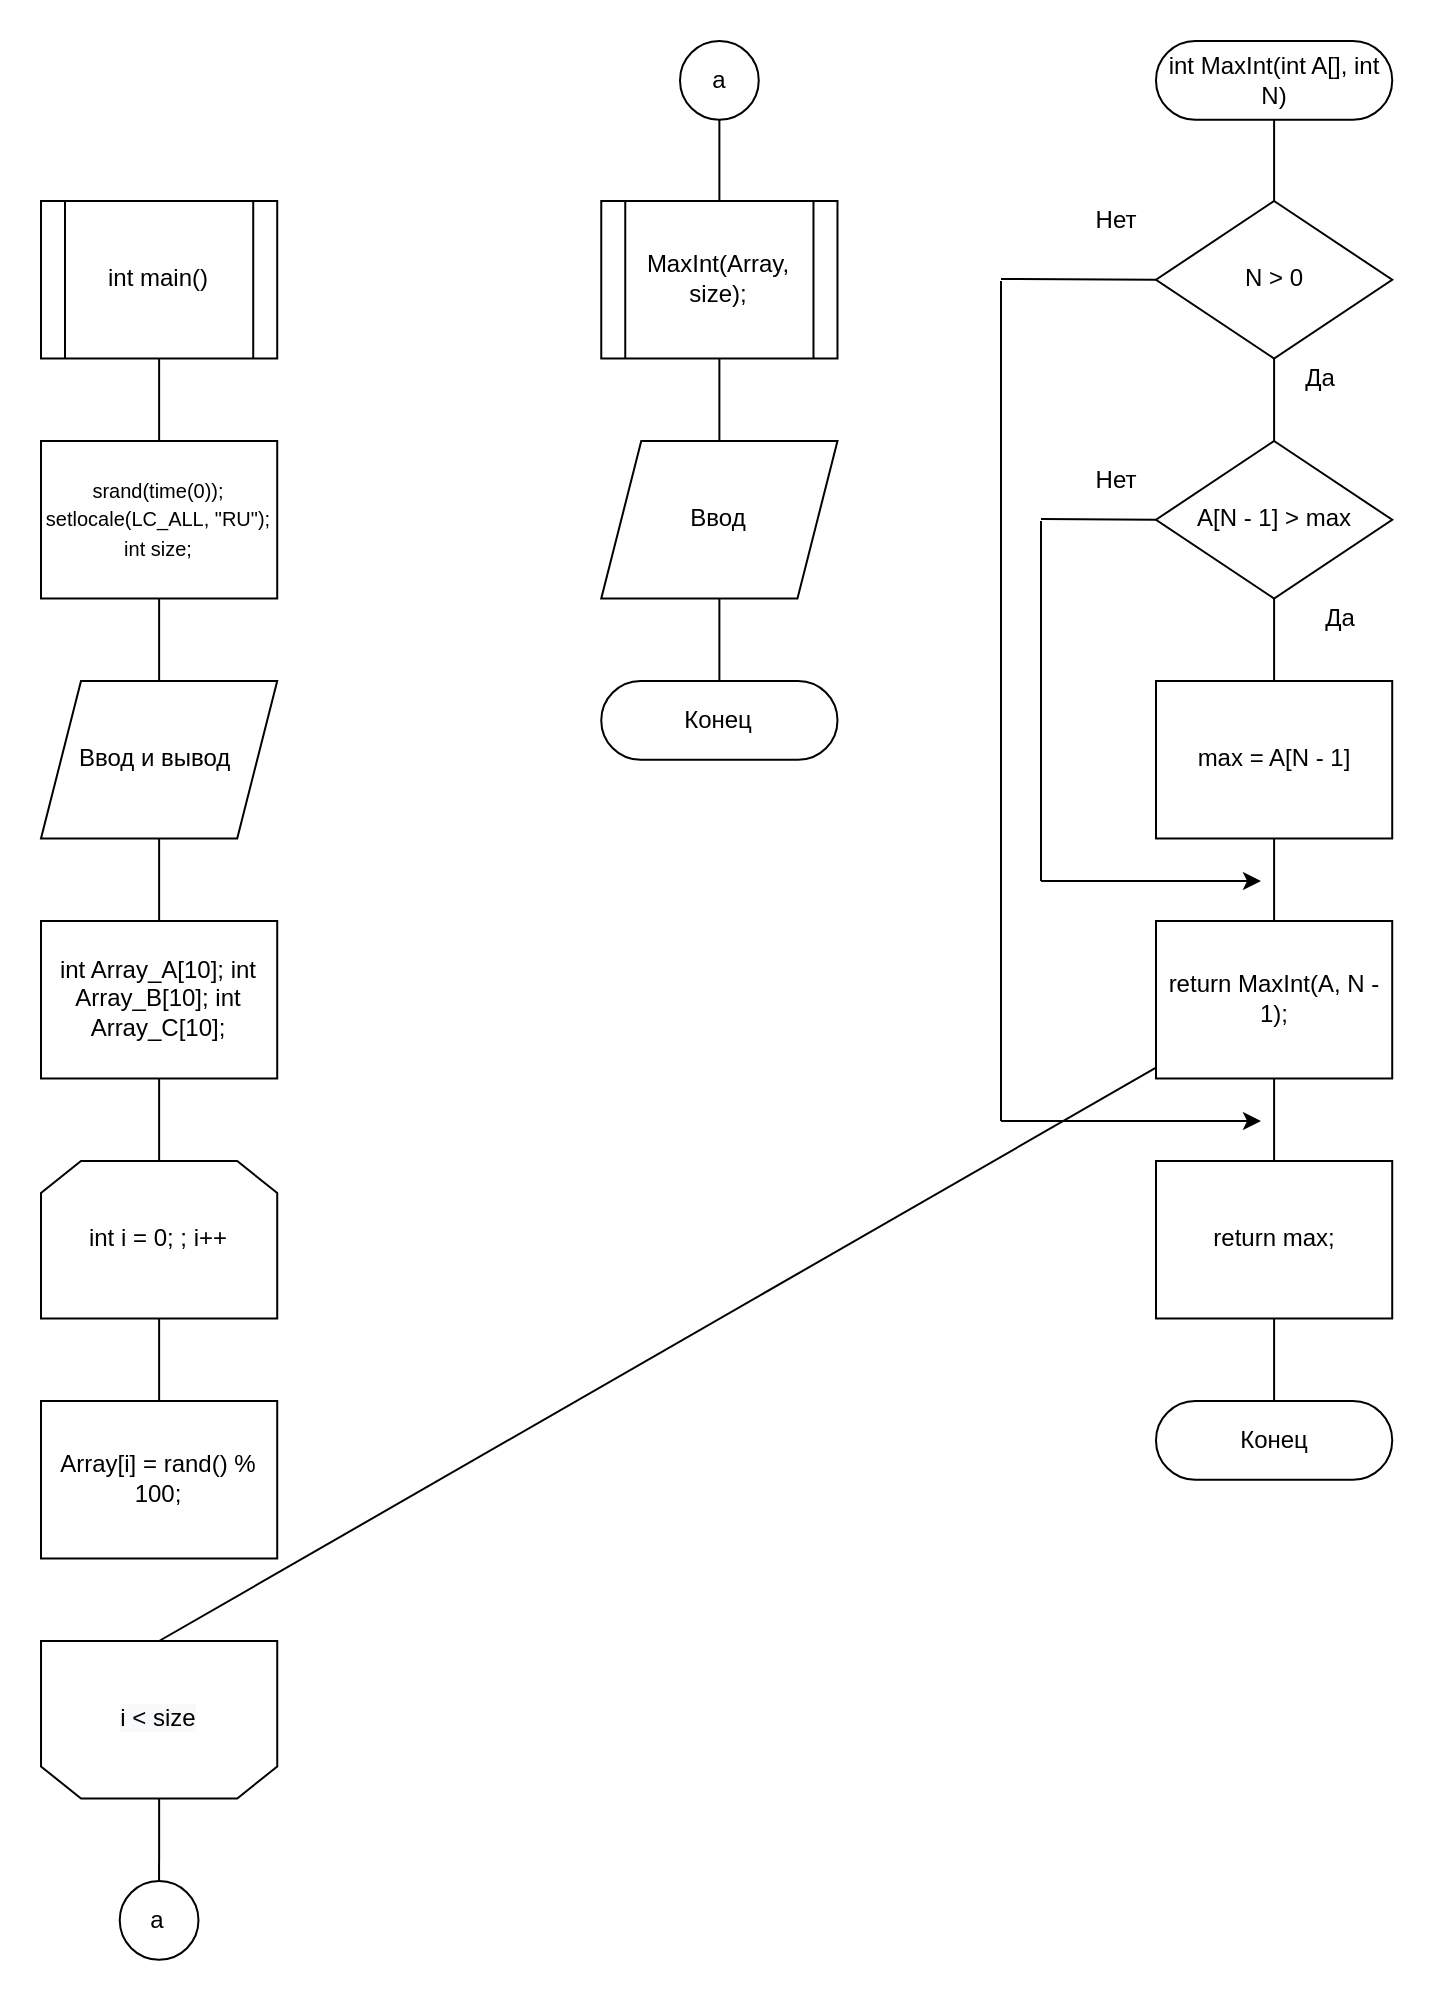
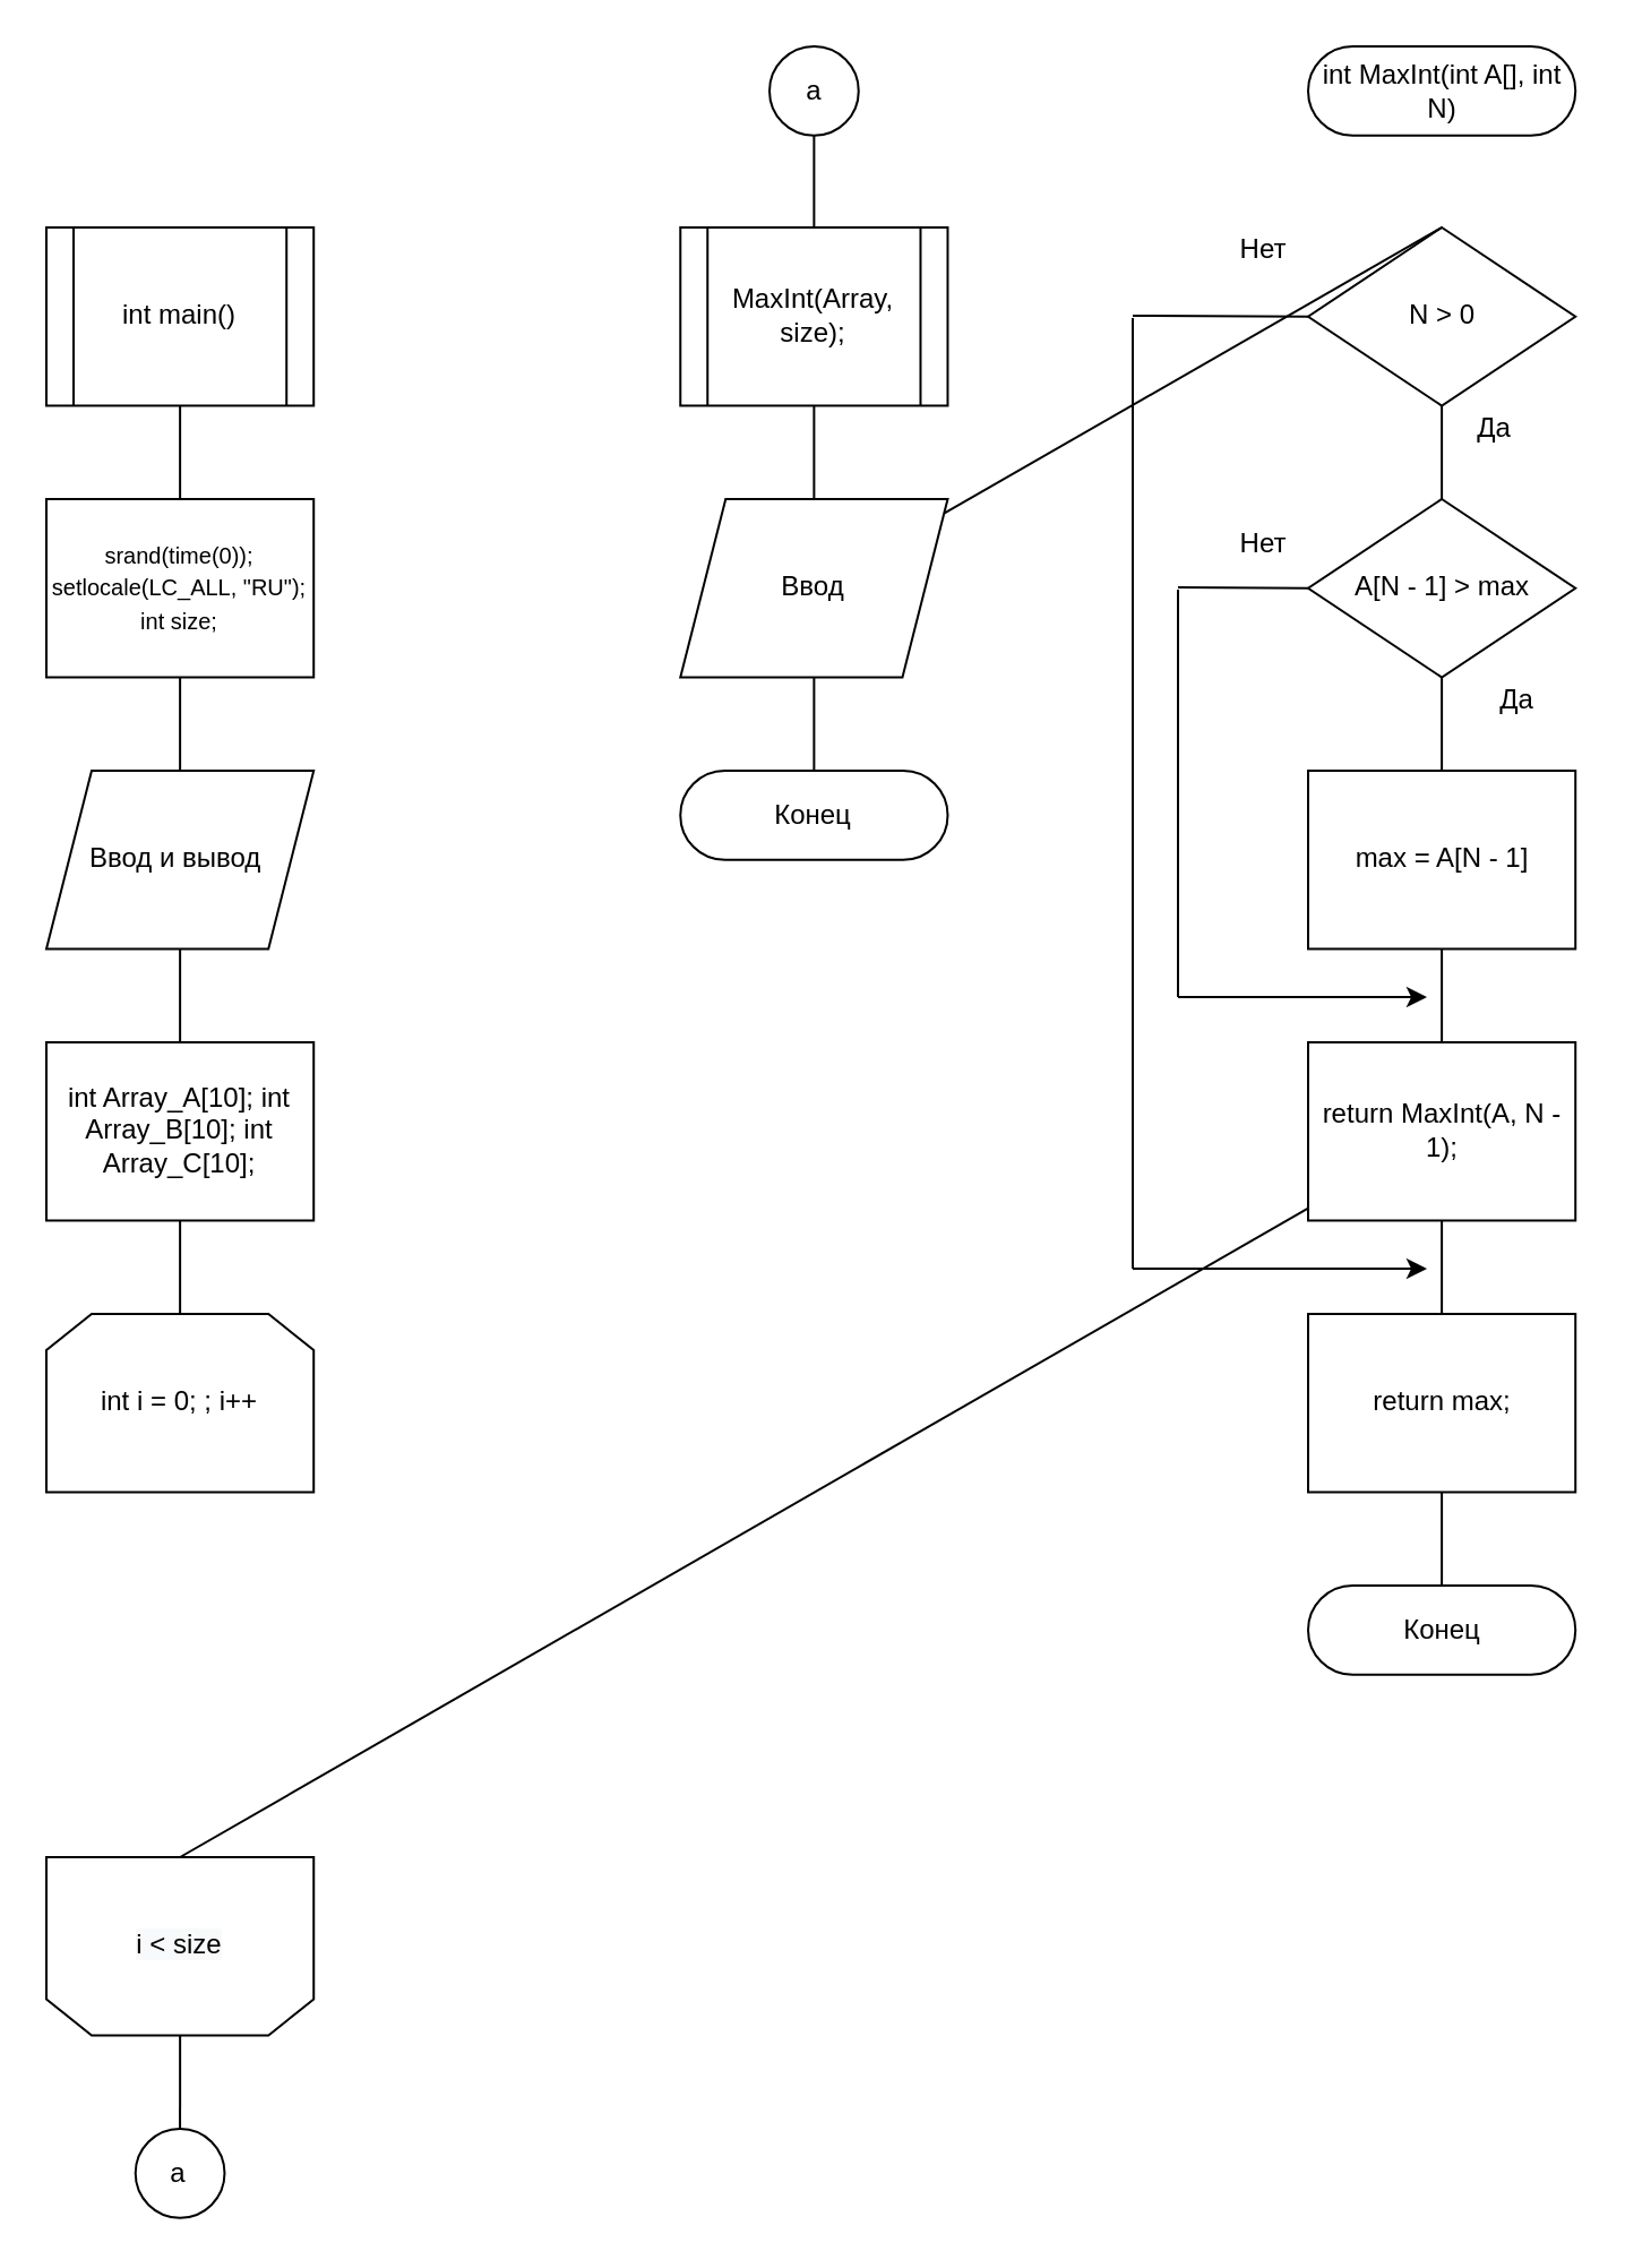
- <mxCell id="37" value="" style="endArrow=none;html=1;entryX=0.5;entryY=1;entryDx=0;entryDy=0;exitX=0.5;exitY=0;exitDx=0;exitDy=0;" parent="1" source="13" target="12" edge="1"><mxGeometry width="50" height="50" relative="1" as="geometry"><mxPoint x="500" y="450" as="sourcePoint" /><mxPoint x="550" y="400" as="targetPoint" /></mxGeometry></mxCell>
+ <mxCell id="37" value="" style="endArrow=none;html=1;exitX=0.5;exitY=0;exitDx=0;exitDy=0;" parent="1" source="13" target="10" edge="1"><mxGeometry width="50" height="50" relative="1" as="geometry"><mxPoint x="500" y="450" as="sourcePoint" /><mxPoint x="550" y="400" as="targetPoint" /></mxGeometry></mxCell>
- <mxCell id="31" value="" style="endArrow=none;html=1;entryX=0.5;entryY=1;entryDx=0;entryDy=0;exitX=0.5;exitY=0;exitDx=0;exitDy=0;" parent="1" source="8" target="6" edge="1"><mxGeometry width="50" height="50" relative="1" as="geometry"><mxPoint x="500" y="850" as="sourcePoint" /><mxPoint x="550" y="800" as="targetPoint" /></mxGeometry></mxCell>
- <mxCell id="8" value="Array[i] = rand() % 100;" style="rounded=0;whiteSpace=wrap;html=1;" parent="1" vertex="1"><mxGeometry x="20" y="700" width="118.11" height="78.74" as="geometry" /></mxCell>
